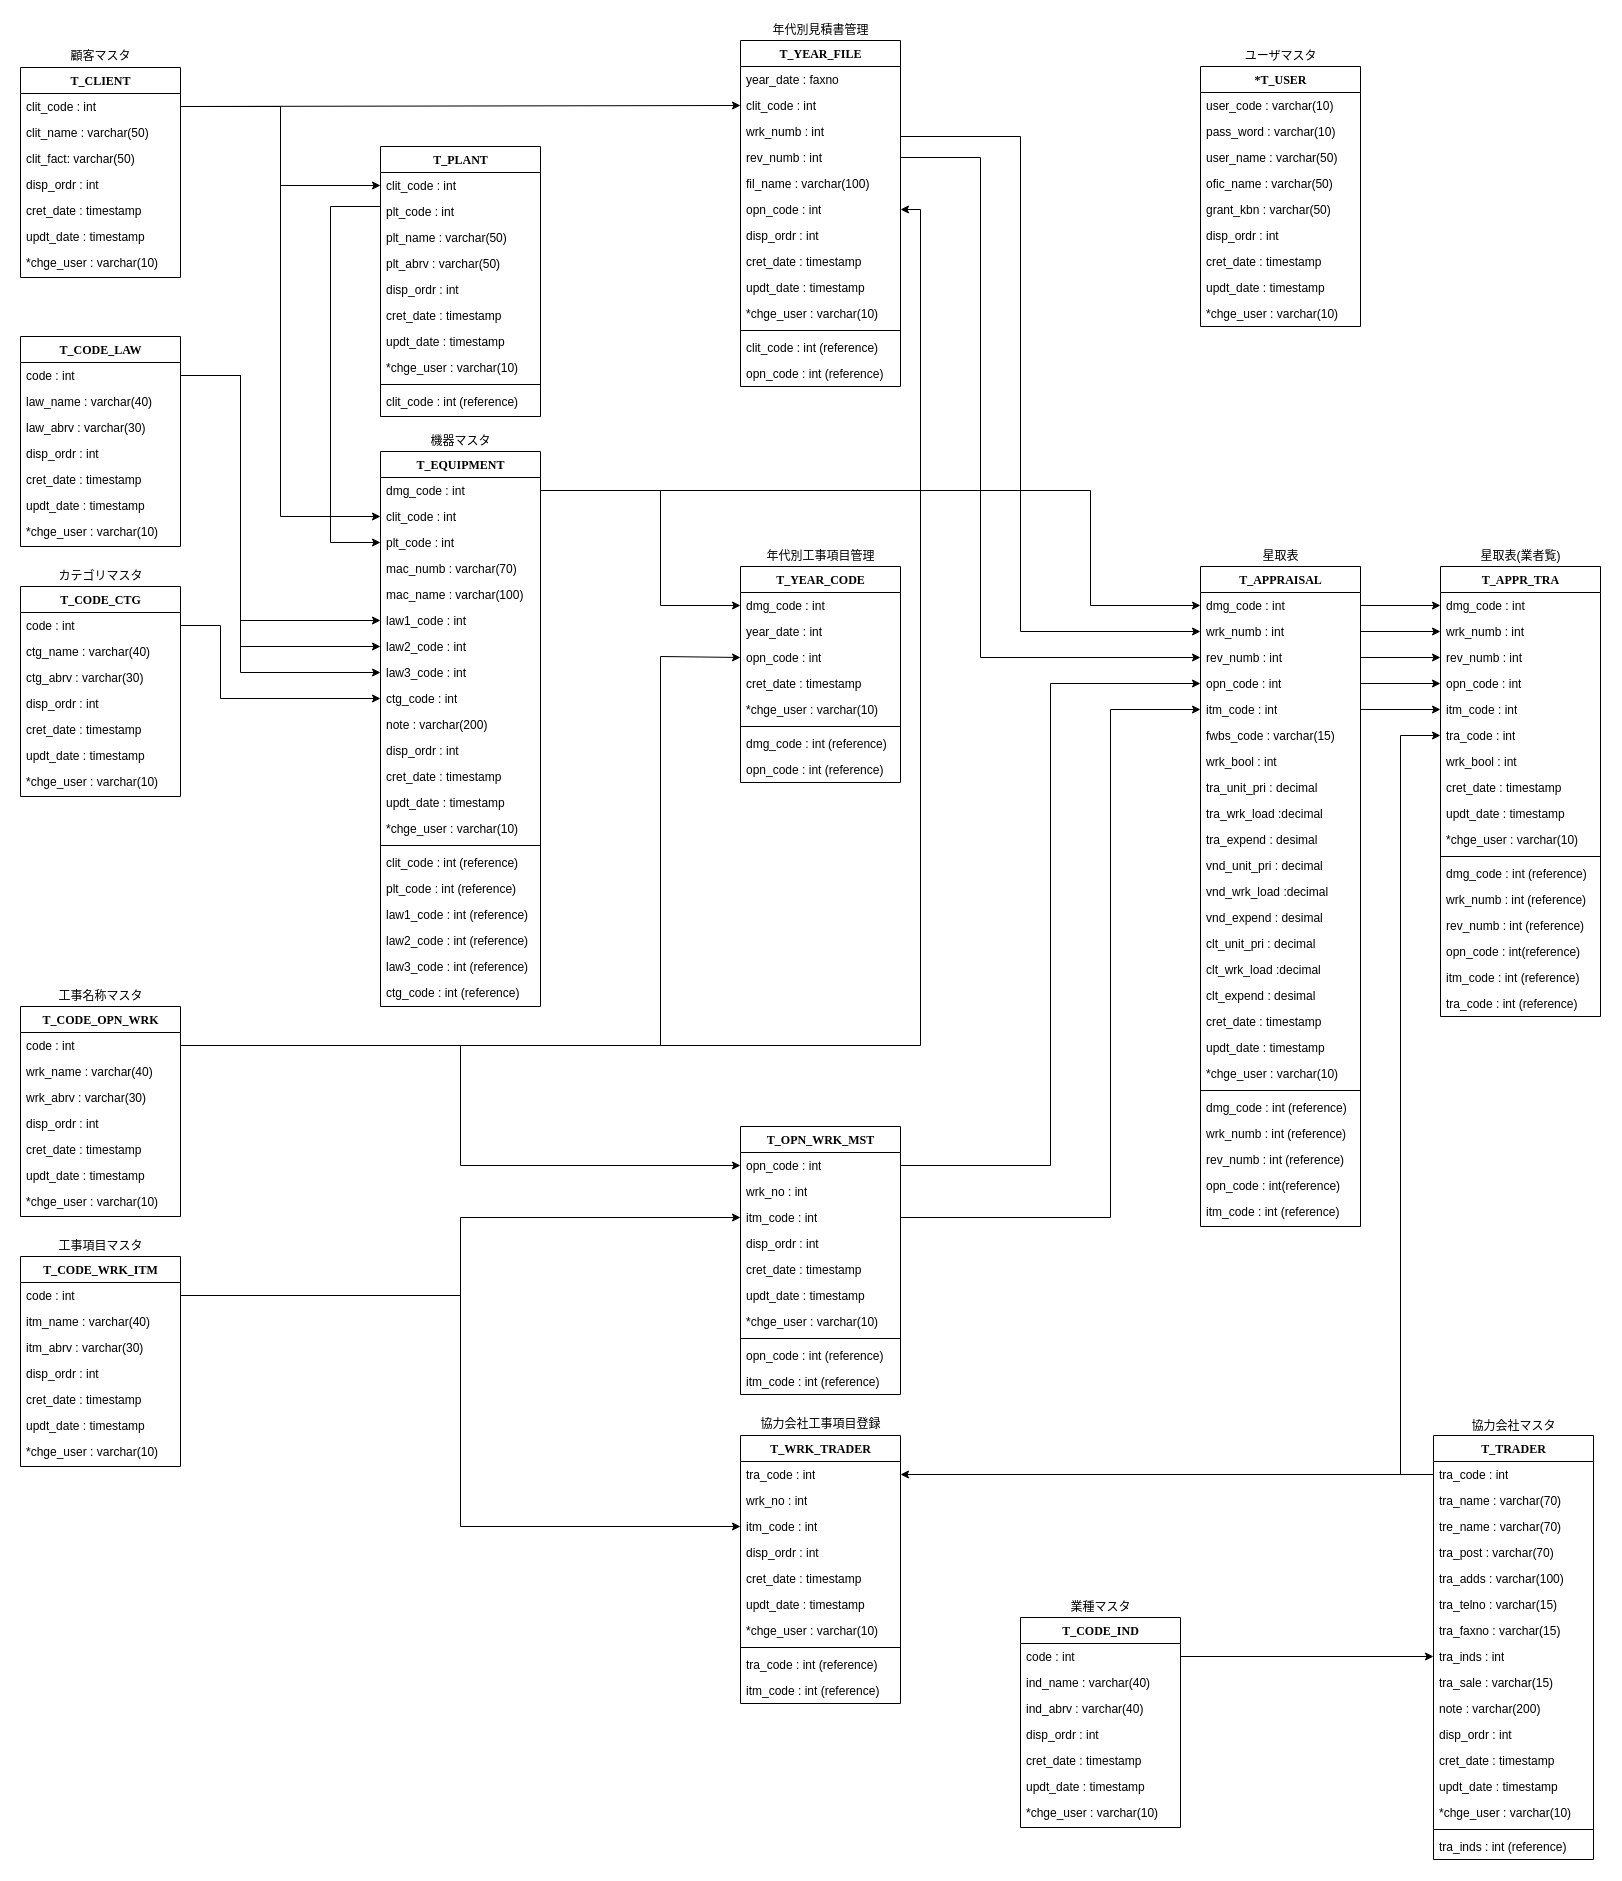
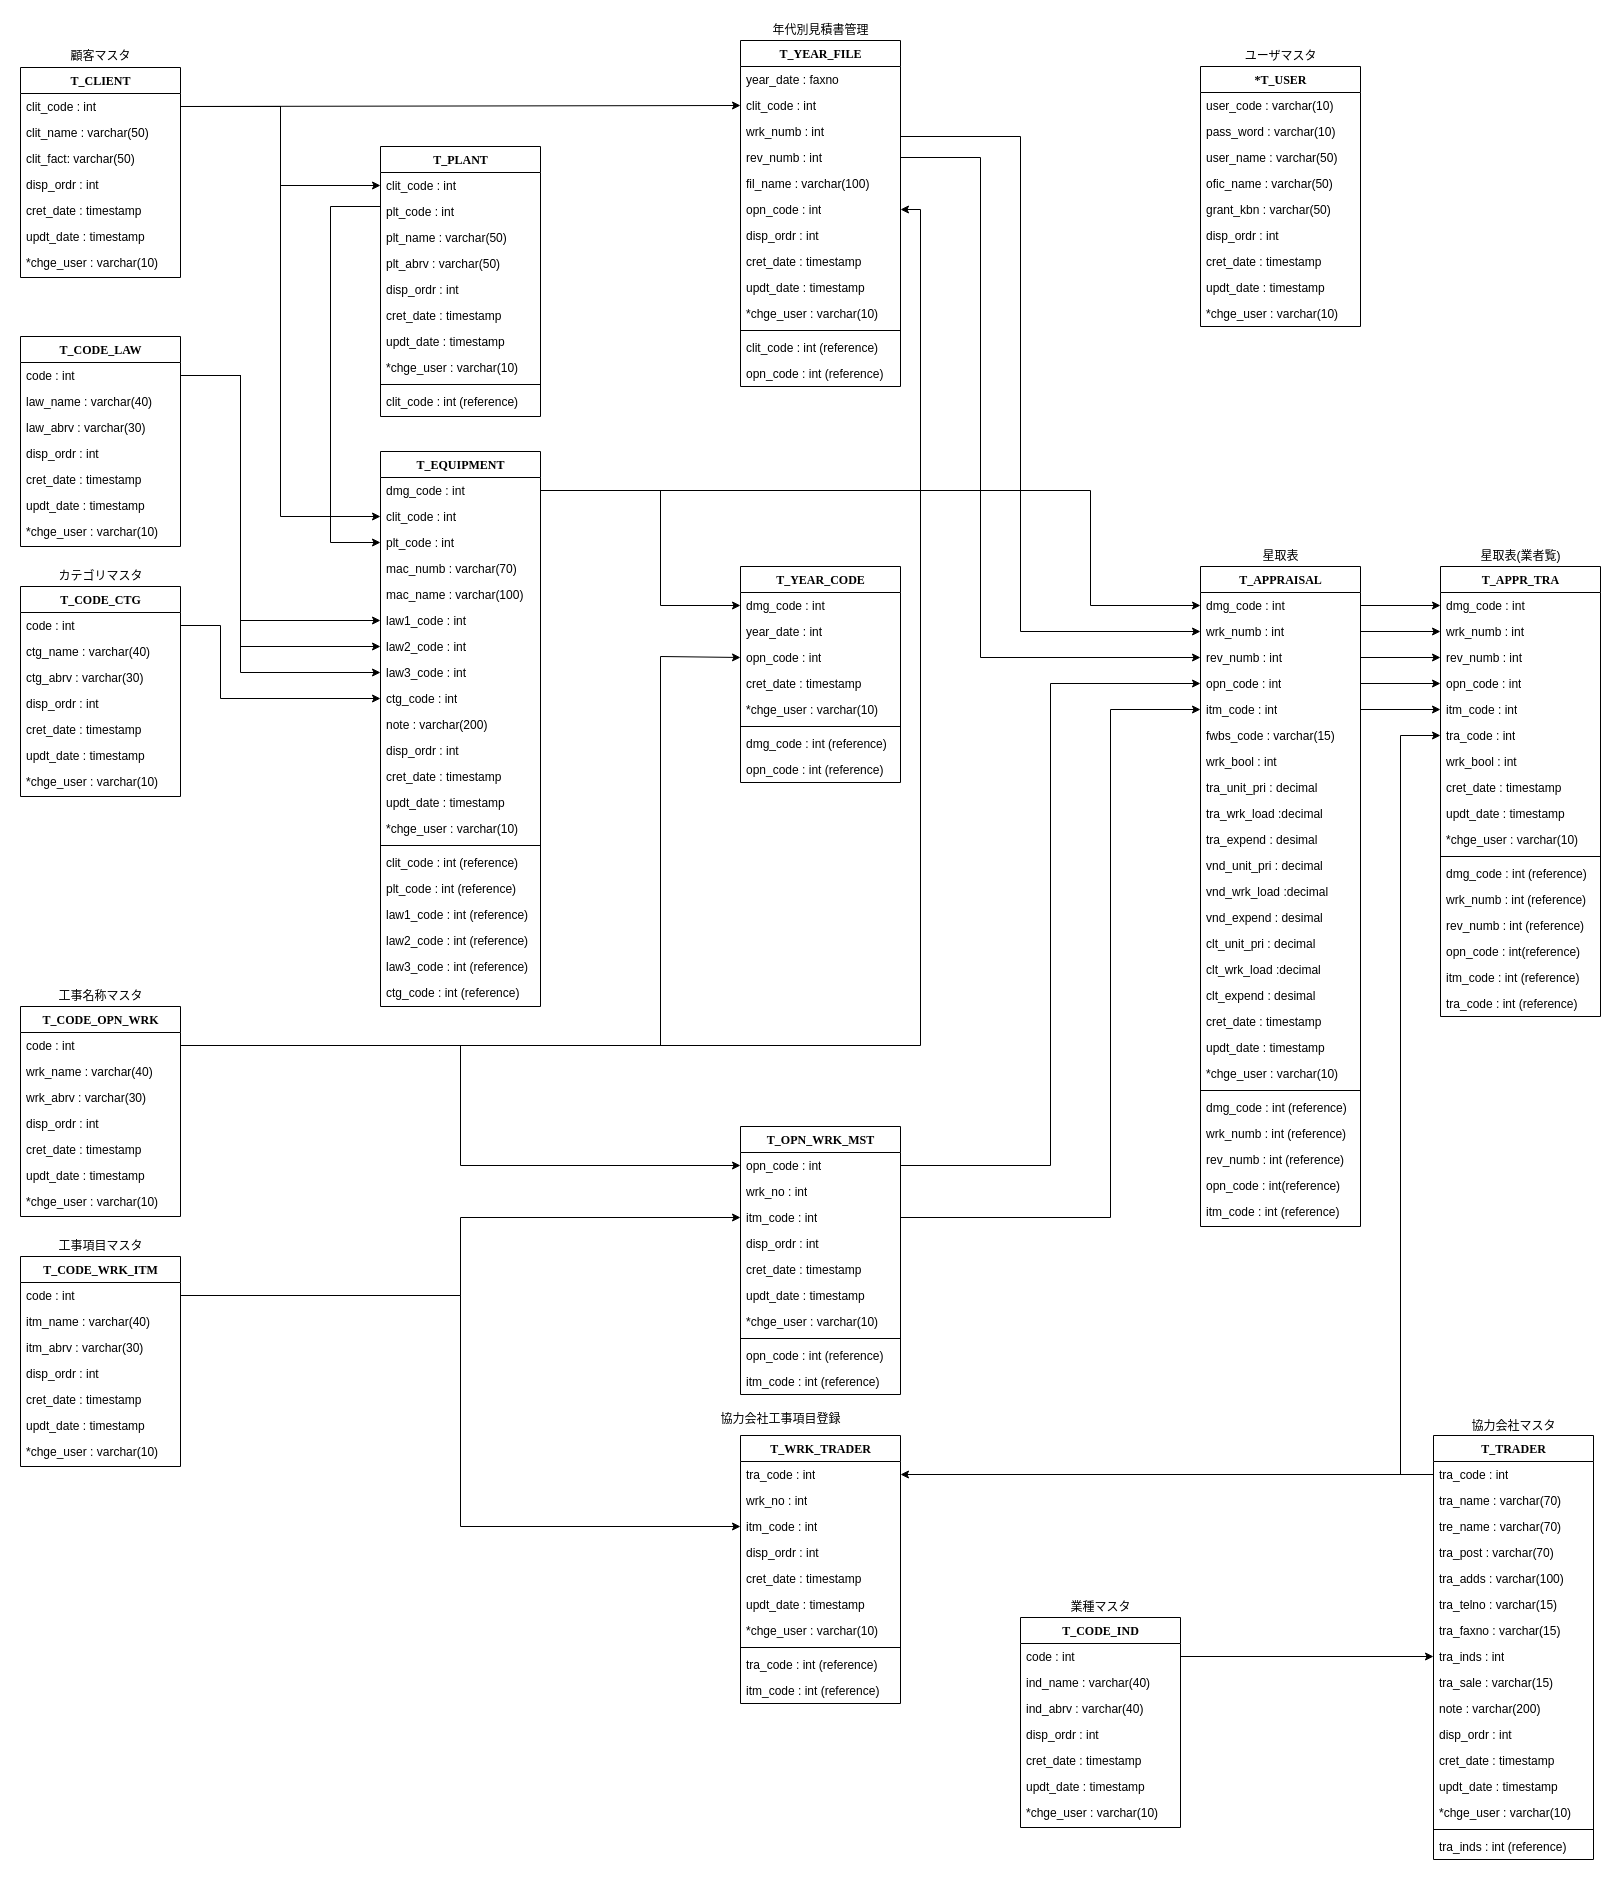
- <mxCell id="206" value="機器マスタ" style="text;html=1;resizable=0;autosize=1;align=center;verticalAlign=middle;points=[];fillColor=none;strokeColor=none;rounded=0;" parent="1" vertex="1"><mxGeometry x="420" y="431" width="80" height="20" as="geometry" /></mxCell>
- <mxCell id="208" value="年代別工事項目管理" style="text;html=1;resizable=0;autosize=1;align=center;verticalAlign=middle;points=[];fillColor=none;strokeColor=none;rounded=0;" parent="1" vertex="1"><mxGeometry x="760" y="546" width="120" height="20" as="geometry" /></mxCell>
- <mxCell id="209" value="協力会社工事項目登録" style="text;html=1;resizable=0;autosize=1;align=center;verticalAlign=middle;points=[];fillColor=none;strokeColor=none;rounded=0;" parent="1" vertex="1"><mxGeometry x="750" y="1414" width="140" height="20" as="geometry" /></mxCell>
+ <mxCell id="209" value="協力会社工事項目登録" style="text;html=1;resizable=0;autosize=1;align=center;verticalAlign=middle;points=[];fillColor=none;strokeColor=none;rounded=0;" parent="1" vertex="1"><mxGeometry x="710" y="1409" width="140" height="20" as="geometry" /></mxCell>
